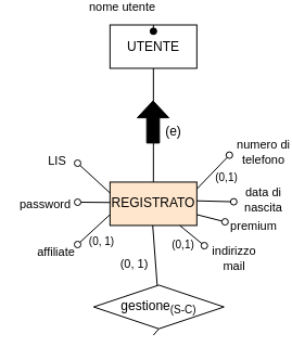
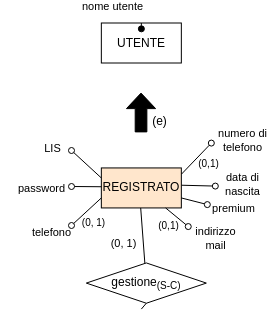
- <mxCell id="2" style="edgeStyle=elbowEdgeStyle;elbow=vertical;html=1;exitX=0.5;exitY=1;exitDx=0;exitDy=0;entryX=0.5;entryY=0;entryDx=0;entryDy=0;endArrow=none;endFill=0;rounded=0;jumpStyle=arc;" parent="1" source="3" target="8" edge="1"><mxGeometry relative="1" as="geometry"><mxPoint x="130.28" y="166.54" as="targetPoint" /><Array as="points"><mxPoint x="138" y="147" /></Array></mxGeometry></mxCell>
- <mxCell id="29" value="&lt;font style=&quot;font-size: 11px;&quot;&gt;affiliate&lt;/font&gt;" style="text;html=1;align=center;verticalAlign=middle;resizable=0;points=[];autosize=1;strokeColor=none;fillColor=none;" parent="1" vertex="1"><mxGeometry x="20.84" y="215.44" width="60" height="30" as="geometry" /></mxCell>
+ <mxCell id="29" value="&lt;font style=&quot;font-size: 11px;&quot;&gt;telefono&lt;/font&gt;" style="text;html=1;align=center;verticalAlign=middle;resizable=0;points=[];autosize=1;strokeColor=none;fillColor=none;" parent="1" vertex="1"><mxGeometry x="20.84" y="215.44" width="60" height="30" as="geometry" /></mxCell>
